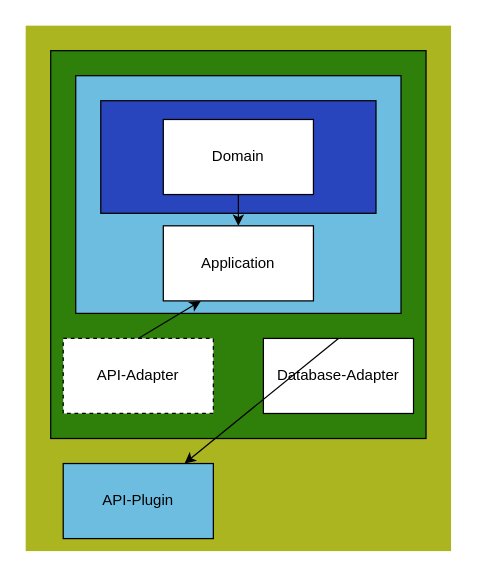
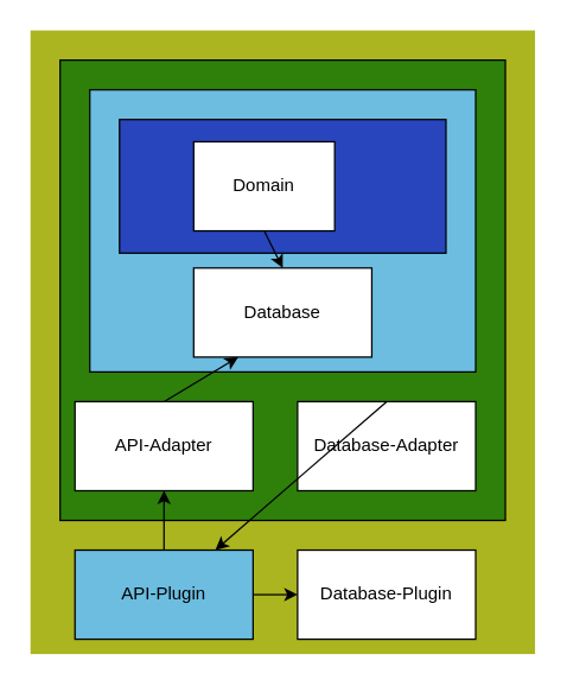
- <mxCell id="11" value="Domain" style="rounded=0;whiteSpace=wrap;html=1;" parent="1" vertex="1"><mxGeometry x="130" y="95" width="120" height="60" as="geometry" /></mxCell>
+ <mxCell id="11" value="Domain" style="rounded=0;whiteSpace=wrap;html=1;" parent="1" vertex="1"><mxGeometry x="130" y="95" width="95" height="60" as="geometry" /></mxCell>
- <mxCell id="10" value="Application" style="rounded=0;whiteSpace=wrap;html=1;" parent="1" vertex="1"><mxGeometry x="130" y="180" width="120" height="60" as="geometry" /></mxCell>
+ <mxCell id="10" value="Database" style="rounded=0;whiteSpace=wrap;html=1;" parent="1" vertex="1"><mxGeometry x="130" y="180" width="120" height="60" as="geometry" /></mxCell>
- <mxCell id="6" value="API-Adapter" style="rounded=0;whiteSpace=wrap;html=1;dashed=1;" parent="1" vertex="1"><mxGeometry x="50" y="270" width="120" height="60" as="geometry" /></mxCell>
+ <mxCell id="6" value="API-Adapter" style="rounded=0;whiteSpace=wrap;html=1;" parent="1" vertex="1"><mxGeometry x="50" y="270" width="120" height="60" as="geometry" /></mxCell>
- <mxCell id="7" value="Database-Adapter" style="rounded=0;whiteSpace=wrap;html=1;" parent="1" vertex="1"><mxGeometry x="210" y="270" width="120" height="60" as="geometry" /></mxCell>
+ <mxCell id="7" value="Database-Adapter" style="rounded=0;whiteSpace=wrap;html=1;" parent="1" vertex="1"><mxGeometry x="200" y="270" width="120" height="60" as="geometry" /></mxCell>
+ <mxCell id="12" value="" style="endArrow=classic;html=1;exitX=0.5;exitY=0;exitDx=0;exitDy=0;entryX=0.5;entryY=1;entryDx=0;entryDy=0;" parent="1" source="4" target="6" edge="1"><mxGeometry width="50" height="50" relative="1" as="geometry"><mxPoint x="140" y="290" as="sourcePoint" /><mxPoint x="190" y="240" as="targetPoint" /></mxGeometry></mxCell>
+ <mxCell id="16" value="" style="endArrow=classic;html=1;exitX=1;exitY=0.5;exitDx=0;exitDy=0;entryX=0;entryY=0.5;entryDx=0;entryDy=0;" edge="1" parent="1" source="4" target="5"><mxGeometry width="50" height="50" relative="1" as="geometry"><mxPoint x="370" y="320" as="sourcePoint" /><mxPoint x="420" y="270" as="targetPoint" /></mxGeometry></mxCell>
+ <mxCell id="5" value="Database-Plugin" style="rounded=0;whiteSpace=wrap;html=1;" parent="1" vertex="1"><mxGeometry x="200" y="370" width="120" height="60" as="geometry" /></mxCell>
